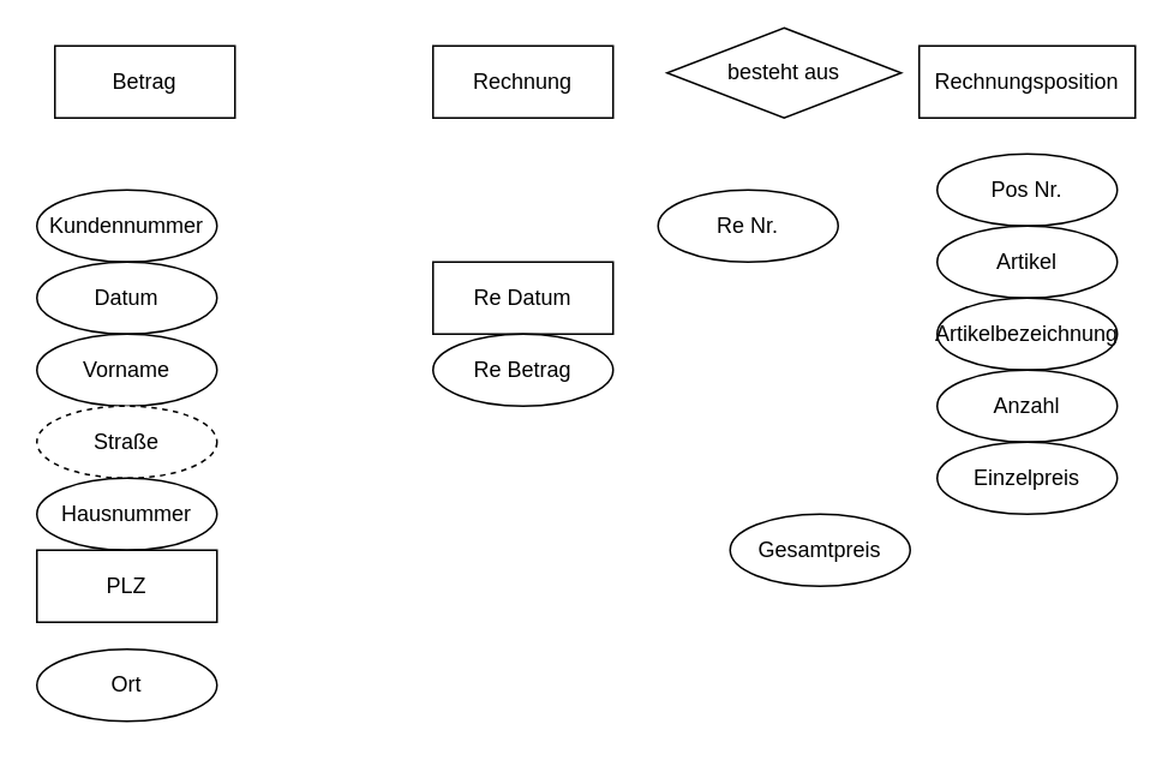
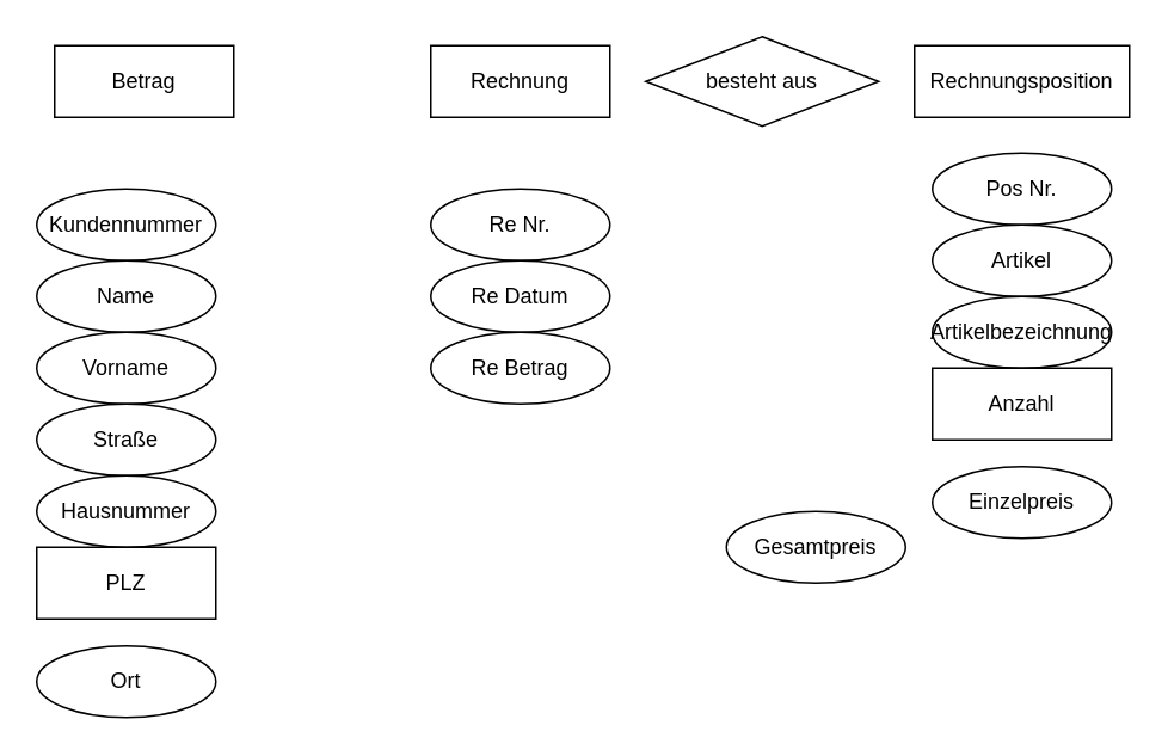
- <mxCell id="21" value="besteht aus" style="shape=rhombus;perimeter=rhombusPerimeter;whiteSpace=wrap;html=1;align=center;" vertex="1" parent="1"><mxGeometry x="370" y="15" width="130" height="50" as="geometry" /></mxCell>
+ <mxCell id="21" value="besteht aus" style="shape=rhombus;perimeter=rhombusPerimeter;whiteSpace=wrap;html=1;align=center;" vertex="1" parent="1"><mxGeometry x="360" y="20" width="130" height="50" as="geometry" /></mxCell>
- <mxCell id="18" value="Re Nr." style="ellipse;whiteSpace=wrap;html=1;align=center;" vertex="1" parent="1"><mxGeometry x="365" y="105" width="100" height="40" as="geometry" /></mxCell>
+ <mxCell id="18" value="Re Nr." style="ellipse;whiteSpace=wrap;html=1;align=center;" vertex="1" parent="1"><mxGeometry x="240" y="105" width="100" height="40" as="geometry" /></mxCell>
- <mxCell id="6" value="Datum" style="ellipse;whiteSpace=wrap;html=1;align=center;" vertex="1" parent="1"><mxGeometry x="20" y="145" width="100" height="40" as="geometry" /></mxCell>
+ <mxCell id="6" value="Name" style="ellipse;whiteSpace=wrap;html=1;align=center;" vertex="1" parent="1"><mxGeometry x="20" y="145" width="100" height="40" as="geometry" /></mxCell>
- <mxCell id="19" value="Re Datum" style="whiteSpace=wrap;html=1;align=center;rounded=0;" vertex="1" parent="1"><mxGeometry x="240" y="145" width="100" height="40" as="geometry" /></mxCell>
+ <mxCell id="19" value="Re Datum" style="ellipse;whiteSpace=wrap;html=1;align=center;" vertex="1" parent="1"><mxGeometry x="240" y="145" width="100" height="40" as="geometry" /></mxCell>
- <mxCell id="15" value="Anzahl" style="ellipse;whiteSpace=wrap;html=1;align=center;" vertex="1" parent="1"><mxGeometry x="520" y="205" width="100" height="40" as="geometry" /></mxCell>
+ <mxCell id="15" value="Anzahl" style="whiteSpace=wrap;html=1;align=center;rounded=0;" vertex="1" parent="1"><mxGeometry x="520" y="205" width="100" height="40" as="geometry" /></mxCell>
- <mxCell id="8" value="Straße" style="ellipse;whiteSpace=wrap;html=1;align=center;dashed=1;" vertex="1" parent="1"><mxGeometry x="20" y="225" width="100" height="40" as="geometry" /></mxCell>
+ <mxCell id="8" value="Straße" style="ellipse;whiteSpace=wrap;html=1;align=center;" vertex="1" parent="1"><mxGeometry x="20" y="225" width="100" height="40" as="geometry" /></mxCell>
- <mxCell id="16" value="Einzelpreis" style="ellipse;whiteSpace=wrap;html=1;align=center;" vertex="1" parent="1"><mxGeometry x="520" y="245" width="100" height="40" as="geometry" /></mxCell>
+ <mxCell id="16" value="Einzelpreis" style="ellipse;whiteSpace=wrap;html=1;align=center;" vertex="1" parent="1"><mxGeometry x="520" y="260" width="100" height="40" as="geometry" /></mxCell>
